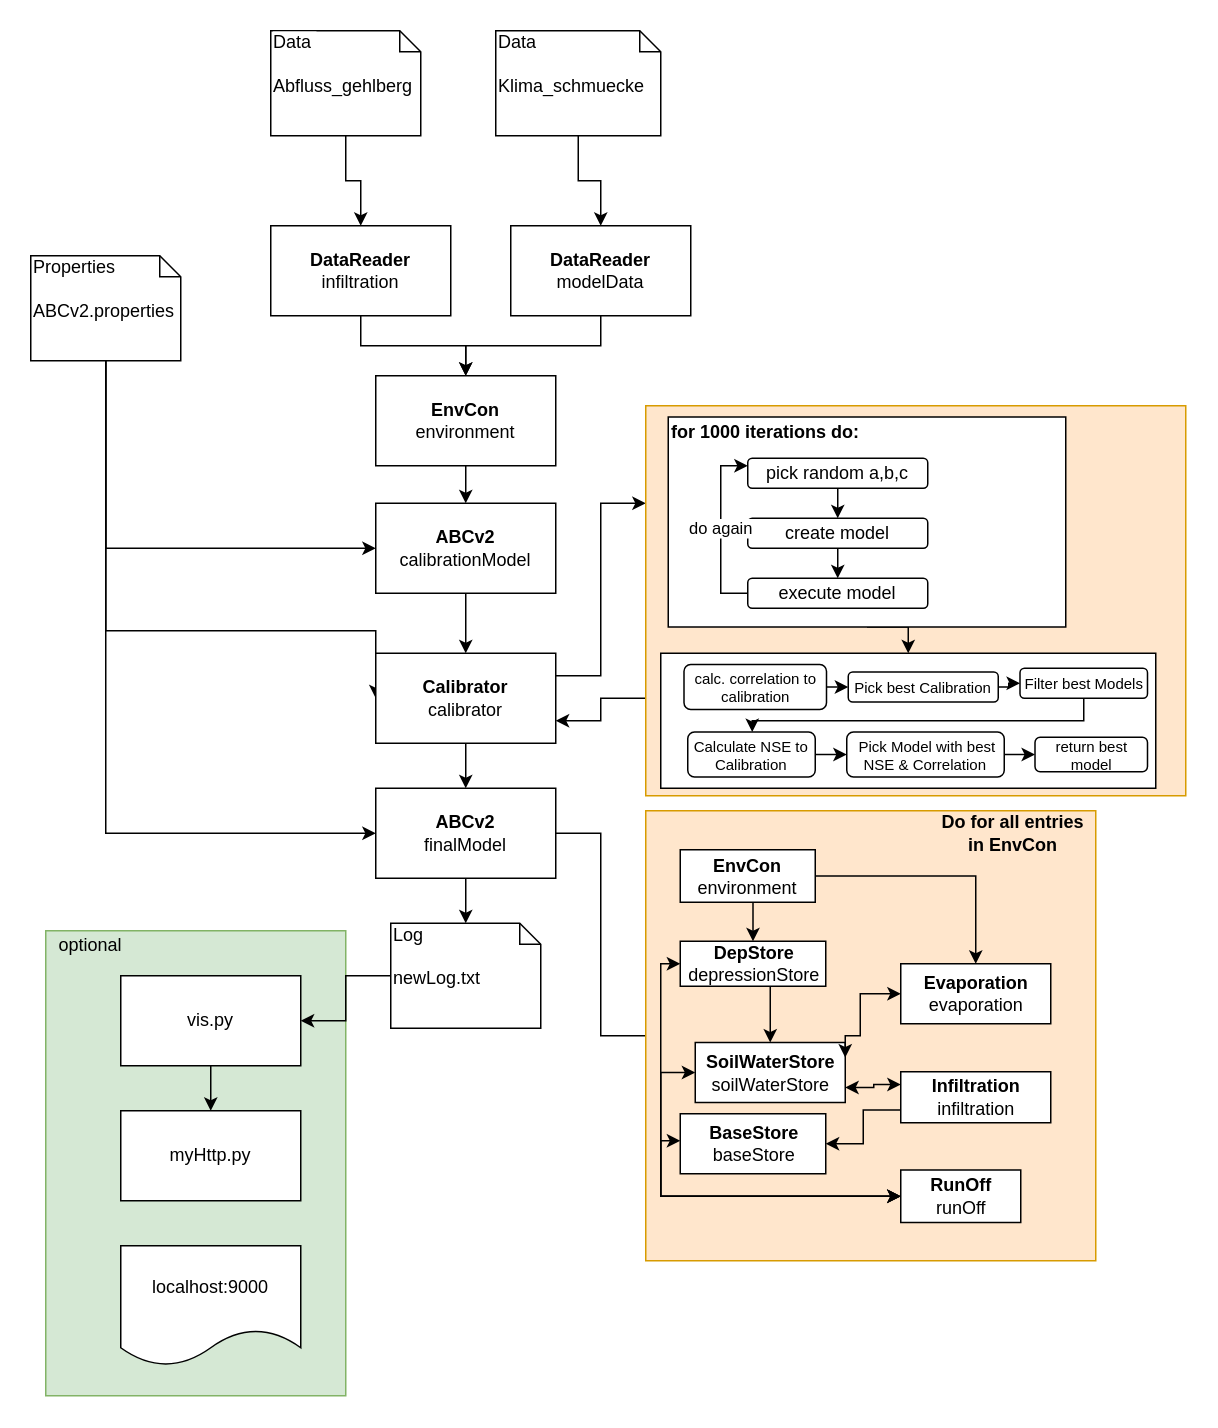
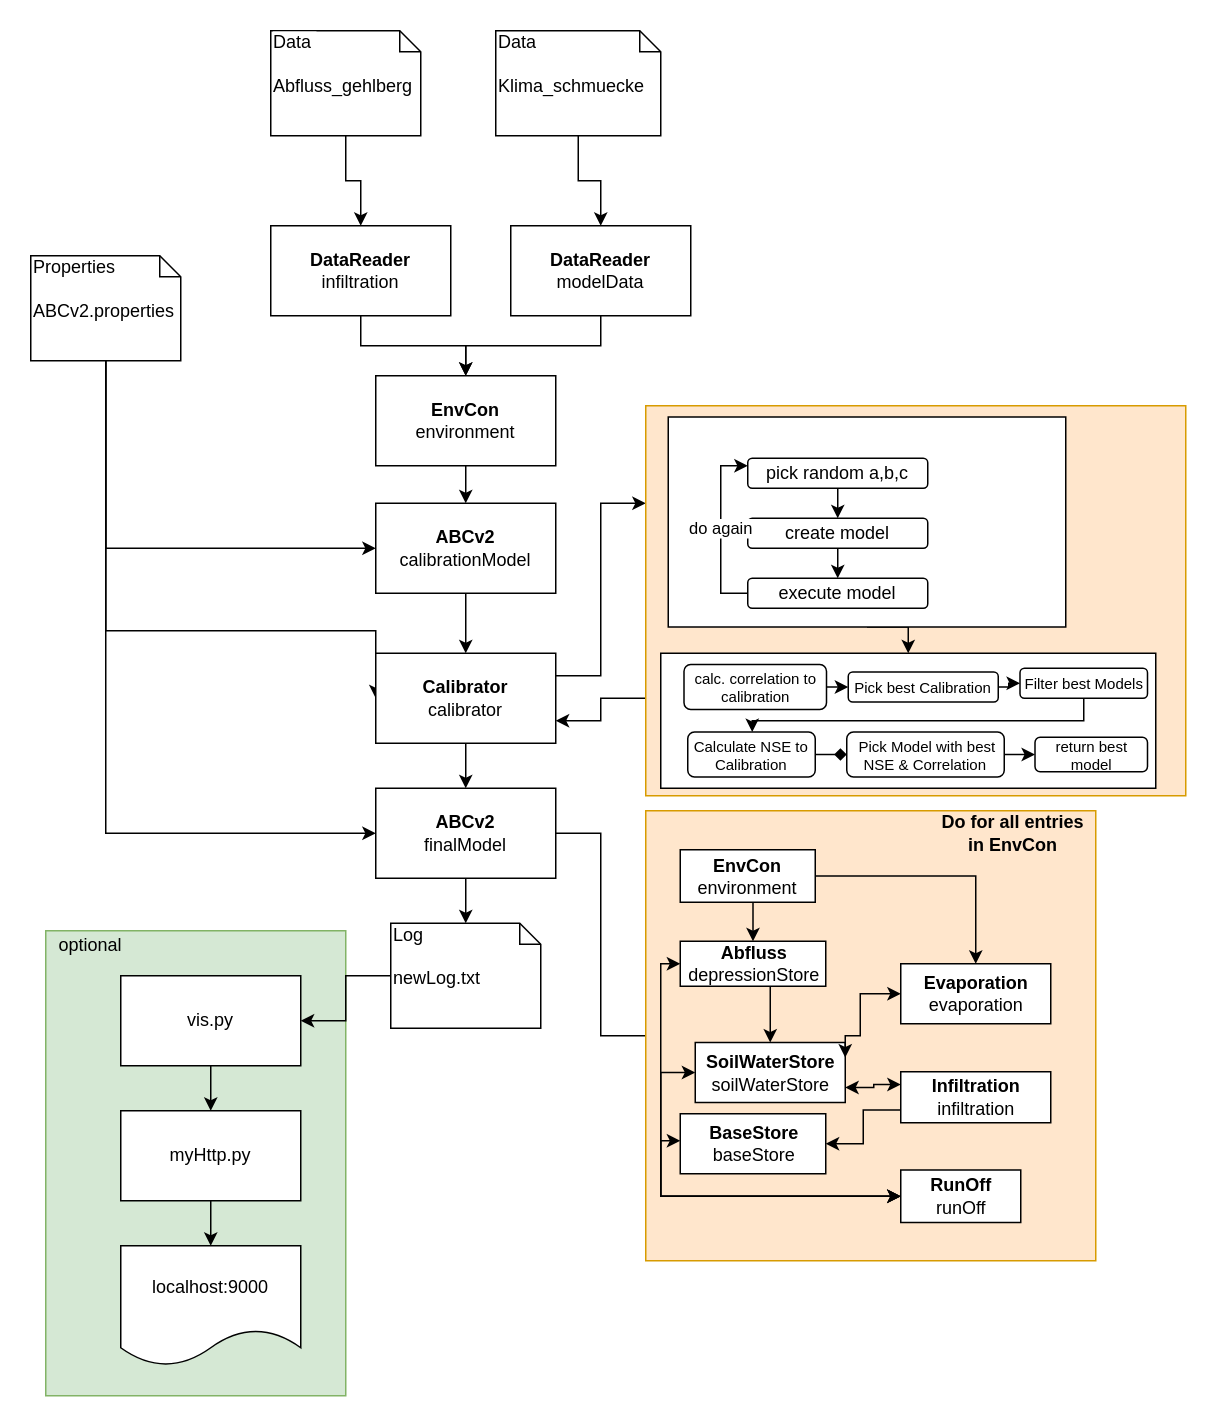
- <mxCell id="62" value="&lt;b&gt;for 1000 iterations do:&lt;/b&gt;" style="text;html=1;strokeColor=none;fillColor=none;align=center;verticalAlign=middle;whiteSpace=wrap;rounded=0;" parent="1" vertex="1"><mxGeometry x="445" y="277.5" width="130" height="20" as="geometry" /></mxCell>
- <mxCell id="69" style="edgeStyle=orthogonalEdgeStyle;rounded=0;orthogonalLoop=1;jettySize=auto;html=1;exitX=1;exitY=0.5;exitDx=0;exitDy=0;entryX=0;entryY=0.5;entryDx=0;entryDy=0;startArrow=none;startFill=0;endArrow=classic;endFill=1;fontSize=10;" edge="1" parent="1" source="70" target="72"><mxGeometry relative="1" as="geometry" /></mxCell>
+ <mxCell id="69" style="edgeStyle=orthogonalEdgeStyle;rounded=0;orthogonalLoop=1;jettySize=auto;html=1;exitX=1;exitY=0.5;exitDx=0;exitDy=0;entryX=0;entryY=0.5;entryDx=0;entryDy=0;startArrow=none;startFill=0;endArrow=diamond;endFill=1;fontSize=10;" edge="1" parent="1" source="70" target="72"><mxGeometry relative="1" as="geometry" /></mxCell>
- <mxCell id="41" value="&lt;b&gt;DepStore&lt;/b&gt;&lt;br&gt;depressionStore&lt;br&gt;" style="html=1;" parent="1" vertex="1"><mxGeometry x="453" y="627" width="97" height="30" as="geometry" /></mxCell>
+ <mxCell id="41" value="&lt;b&gt;Abfluss&lt;/b&gt;&lt;br&gt;depressionStore&lt;br&gt;" style="html=1;" parent="1" vertex="1"><mxGeometry x="453" y="627" width="97" height="30" as="geometry" /></mxCell>
+ <mxCell id="27" style="edgeStyle=orthogonalEdgeStyle;rounded=0;orthogonalLoop=1;jettySize=auto;html=1;exitX=0.5;exitY=1;exitDx=0;exitDy=0;entryX=0.5;entryY=0;entryDx=0;entryDy=0;" parent="1" source="28" target="29" edge="1"><mxGeometry relative="1" as="geometry" /></mxCell>
